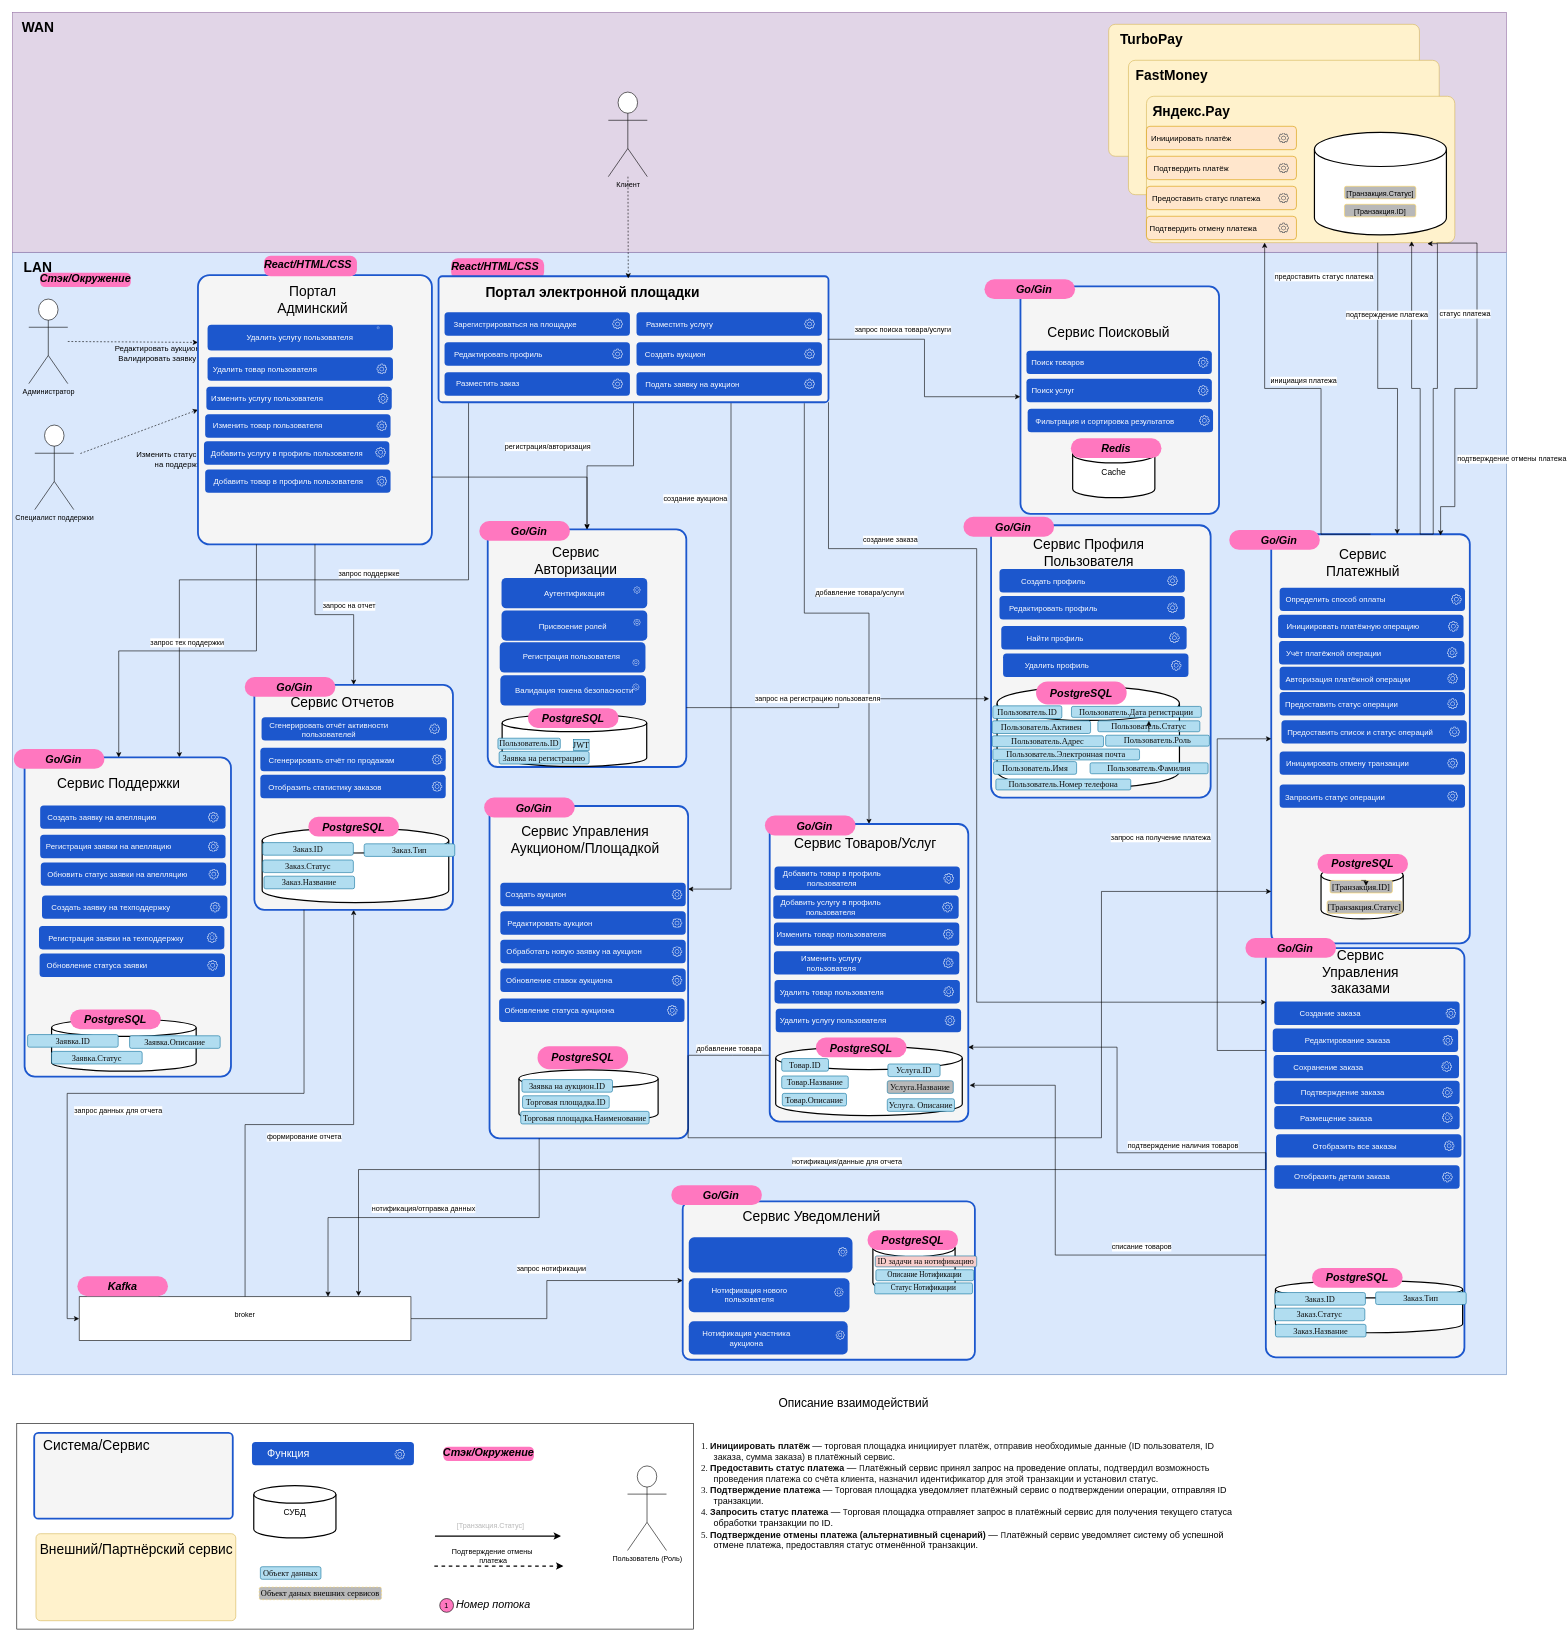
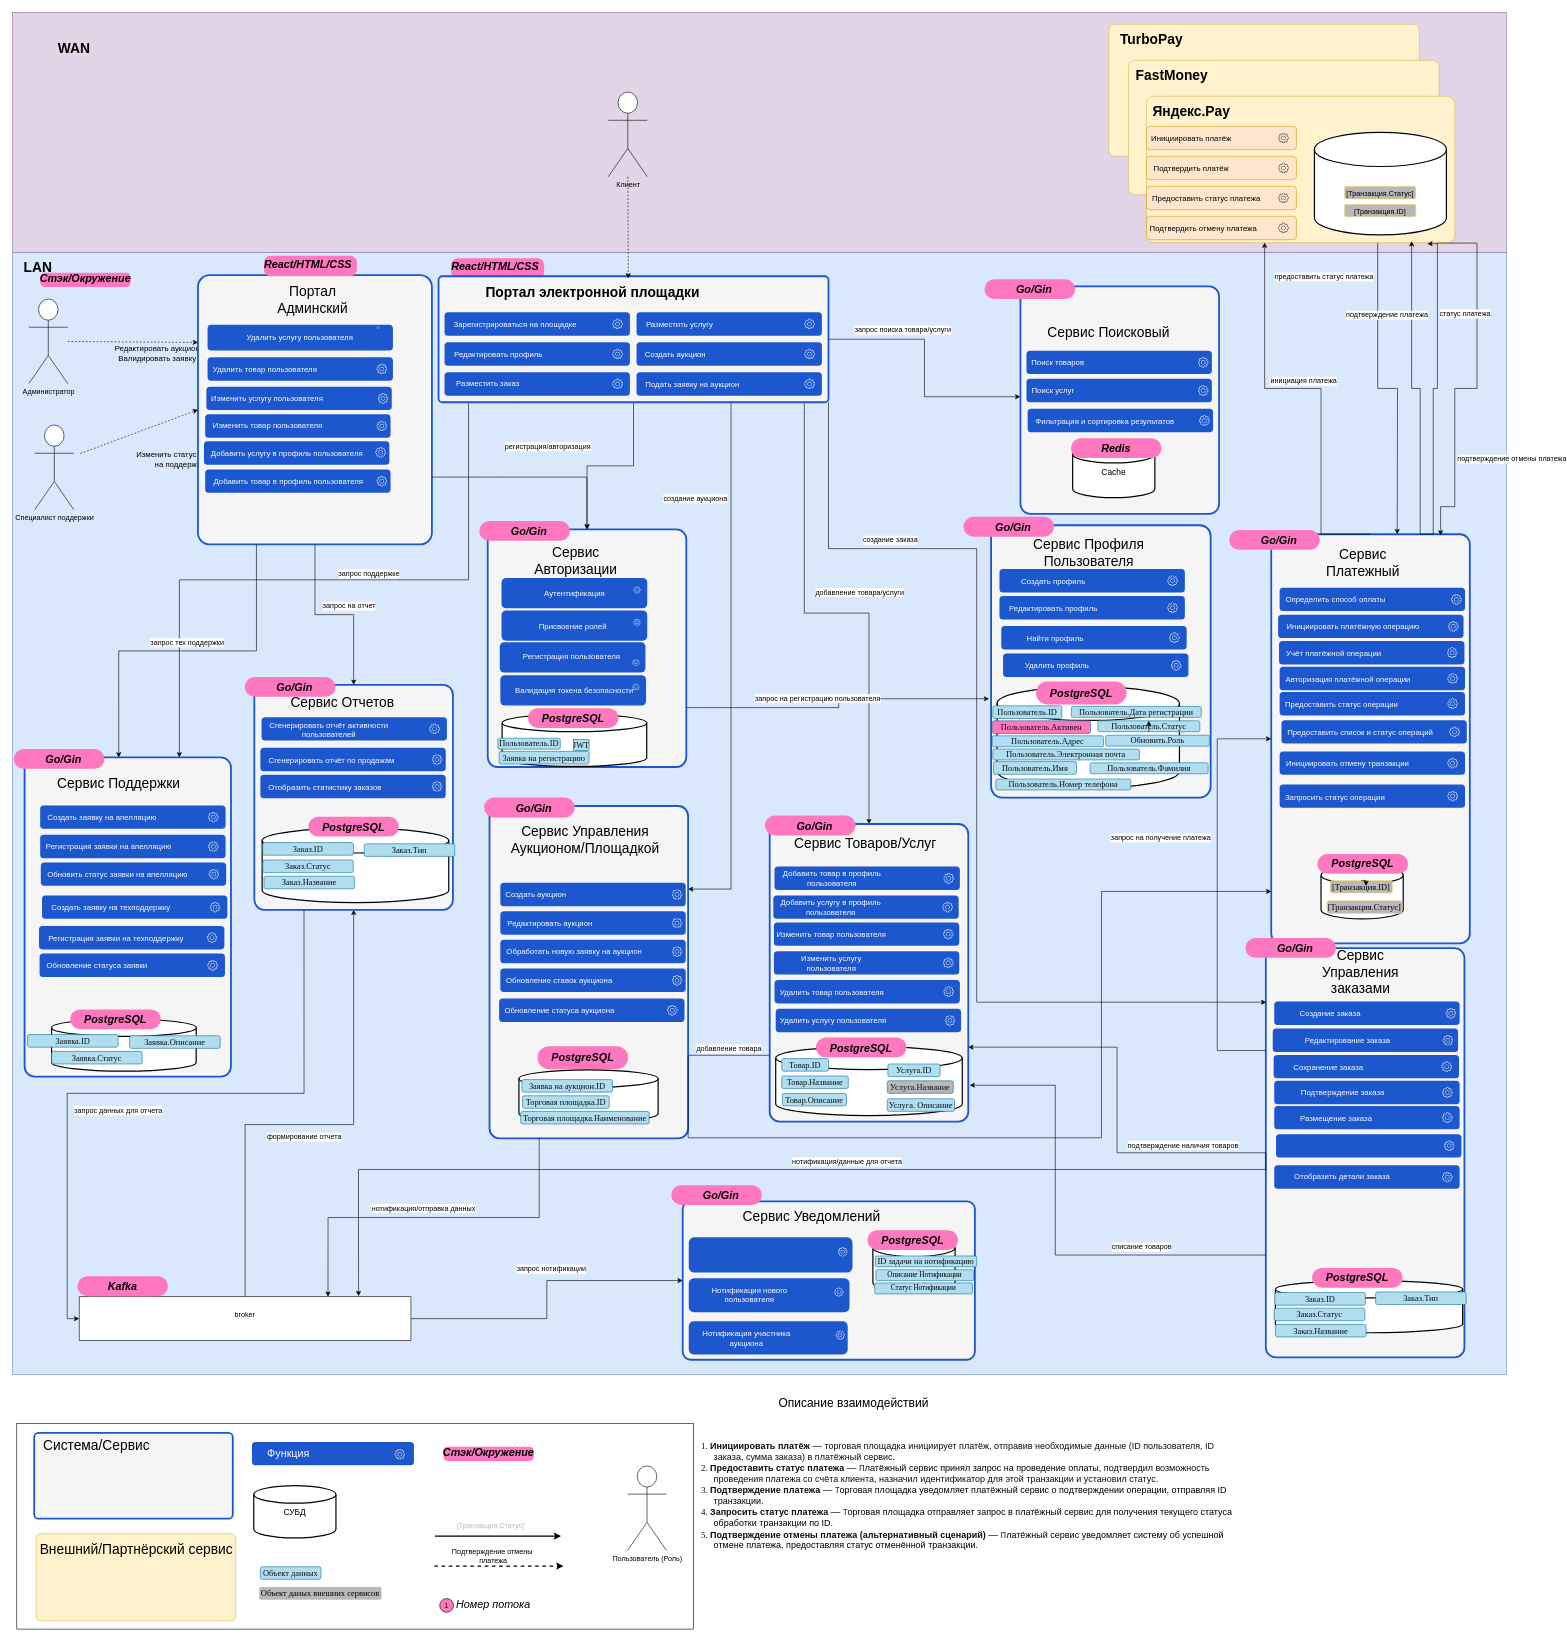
- <mxCell id="19" value="WAN" style="text;html=1;align=center;verticalAlign=middle;whiteSpace=wrap;rounded=1;shadow=0;fontSize=23;fontStyle=1" parent="1" vertex="1"><mxGeometry x="20" y="20" width="85" height="49" as="geometry" /></mxCell>
+ <mxCell id="19" value="WAN" style="text;html=1;align=center;verticalAlign=middle;whiteSpace=wrap;rounded=1;shadow=0;fontSize=23;fontStyle=1" parent="1" vertex="1"><mxGeometry x="80" y="55" width="85" height="49" as="geometry" /></mxCell>
- <mxCell id="139" value="&lt;p style=&quot;margin: 0px 0px 0px 13px; text-indent: -13px; font-variant-numeric: normal; font-variant-east-asian: normal; font-variant-alternates: normal; font-kerning: auto; font-optical-sizing: auto; font-feature-settings: normal; font-variation-settings: normal; font-variant-position: normal; font-stretch: normal; font-size: 14px; line-height: normal; color: rgb(14, 14, 14); text-align: start;&quot; class=&quot;p1&quot;&gt;&lt;font face=&quot;Times New Roman&quot;&gt;Пользователь.Активен&lt;/font&gt;&lt;/p&gt;" style="rounded=1;whiteSpace=wrap;html=1;fillColor=#b1ddf0;strokeColor=#10739e;" parent="131" vertex="1"><mxGeometry x="2" y="325.998" width="163.84" height="21.167" as="geometry" /></mxCell>
+ <mxCell id="139" value="&lt;p style=&quot;margin: 0px 0px 0px 13px; text-indent: -13px; font-variant-numeric: normal; font-variant-east-asian: normal; font-variant-alternates: normal; font-kerning: auto; font-optical-sizing: auto; font-feature-settings: normal; font-variation-settings: normal; font-variant-position: normal; font-stretch: normal; font-size: 14px; line-height: normal; color: rgb(14, 14, 14); text-align: start;&quot; class=&quot;p1&quot;&gt;&lt;font face=&quot;Times New Roman&quot;&gt;Пользователь.Активен&lt;/font&gt;&lt;/p&gt;" style="rounded=1;whiteSpace=wrap;html=1;fillColor=#ff77bf;strokeColor=#10739e;" parent="131" vertex="1"><mxGeometry x="2" y="325.998" width="163.84" height="21.167" as="geometry" /></mxCell>
- <mxCell id="146" value="&lt;p style=&quot;margin: 0px 0px 0px 13px; text-indent: -13px; font-variant-numeric: normal; font-variant-east-asian: normal; font-variant-alternates: normal; font-kerning: auto; font-optical-sizing: auto; font-feature-settings: normal; font-variation-settings: normal; font-variant-position: normal; font-stretch: normal; font-size: 14px; line-height: normal; color: rgb(14, 14, 14); text-align: start;&quot; class=&quot;p1&quot;&gt;&lt;font face=&quot;Times New Roman&quot;&gt;Пользователь.Роль&lt;/font&gt;&lt;/p&gt;" style="rounded=1;whiteSpace=wrap;html=1;fillColor=#b1ddf0;strokeColor=#10739e;" parent="131" vertex="1"><mxGeometry x="191" y="350" width="172.95" height="18.23" as="geometry" /></mxCell>
+ <mxCell id="146" value="&lt;p style=&quot;margin: 0px 0px 0px 13px; text-indent: -13px; font-variant-numeric: normal; font-variant-east-asian: normal; font-variant-alternates: normal; font-kerning: auto; font-optical-sizing: auto; font-feature-settings: normal; font-variation-settings: normal; font-variant-position: normal; font-stretch: normal; font-size: 14px; line-height: normal; color: rgb(14, 14, 14); text-align: start;&quot; class=&quot;p1&quot;&gt;&lt;font face=&quot;Times New Roman&quot;&gt;Обновить.Роль&lt;/font&gt;&lt;/p&gt;" style="rounded=1;whiteSpace=wrap;html=1;fillColor=#b1ddf0;strokeColor=#10739e;" parent="131" vertex="1"><mxGeometry x="191" y="350" width="172.95" height="18.23" as="geometry" /></mxCell>
- <mxCell id="468" value="Отобразить все заказы" style="text;html=1;align=center;verticalAlign=middle;whiteSpace=wrap;rounded=1;fontSize=13;fontColor=#FFFFFF;strokeColor=none;" vertex="1" parent="465"><mxGeometry y="4.5" width="263" height="30" as="geometry" /></mxCell>
- <mxCell id="124" value="&lt;p style=&quot;margin: 0px 0px 0px 13px; text-indent: -13px; font-variant-numeric: normal; font-variant-east-asian: normal; font-variant-alternates: normal; font-kerning: auto; font-optical-sizing: auto; font-feature-settings: normal; font-variation-settings: normal; font-variant-position: normal; font-stretch: normal; font-size: 14px; line-height: normal; color: rgb(14, 14, 14); text-align: start;&quot; class=&quot;p1&quot;&gt;&lt;font face=&quot;Times New Roman&quot;&gt;ID задачи на нотификацию&lt;/font&gt;&lt;/p&gt;" style="rounded=1;whiteSpace=wrap;html=1;fillColor=#f8cecc;strokeColor=#10739e;" parent="107" vertex="1"><mxGeometry x="321" y="94" width="169" height="18.23" as="geometry" /></mxCell>
+ <mxCell id="124" value="&lt;p style=&quot;margin: 0px 0px 0px 13px; text-indent: -13px; font-variant-numeric: normal; font-variant-east-asian: normal; font-variant-alternates: normal; font-kerning: auto; font-optical-sizing: auto; font-feature-settings: normal; font-variation-settings: normal; font-variant-position: normal; font-stretch: normal; font-size: 14px; line-height: normal; color: rgb(14, 14, 14); text-align: start;&quot; class=&quot;p1&quot;&gt;&lt;font face=&quot;Times New Roman&quot;&gt;ID задачи на нотификацию&lt;/font&gt;&lt;/p&gt;" style="rounded=1;whiteSpace=wrap;html=1;fillColor=#b1ddf0;strokeColor=#10739e;" parent="107" vertex="1"><mxGeometry x="321" y="94" width="169" height="18.23" as="geometry" /></mxCell>
